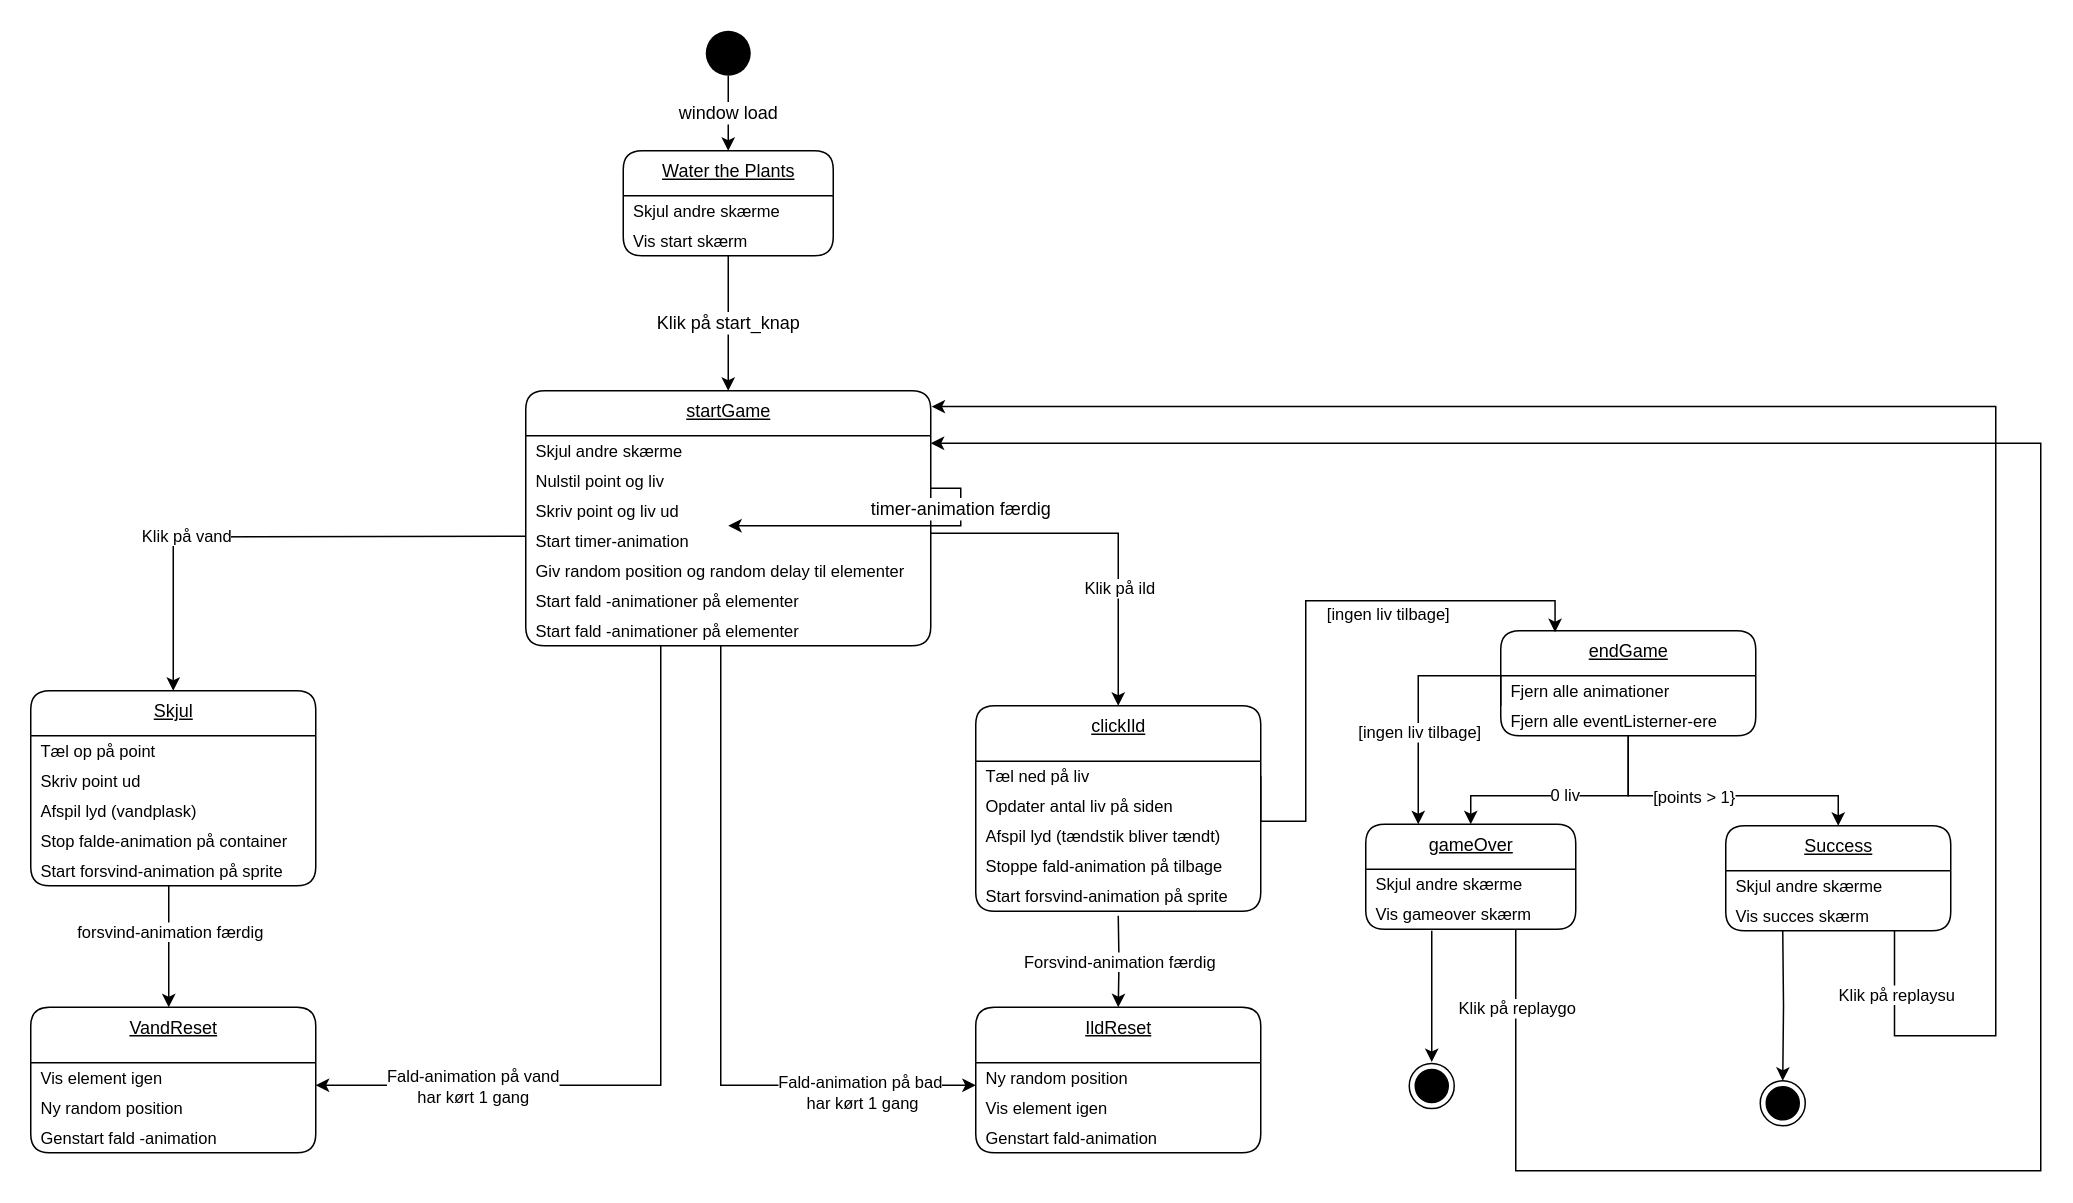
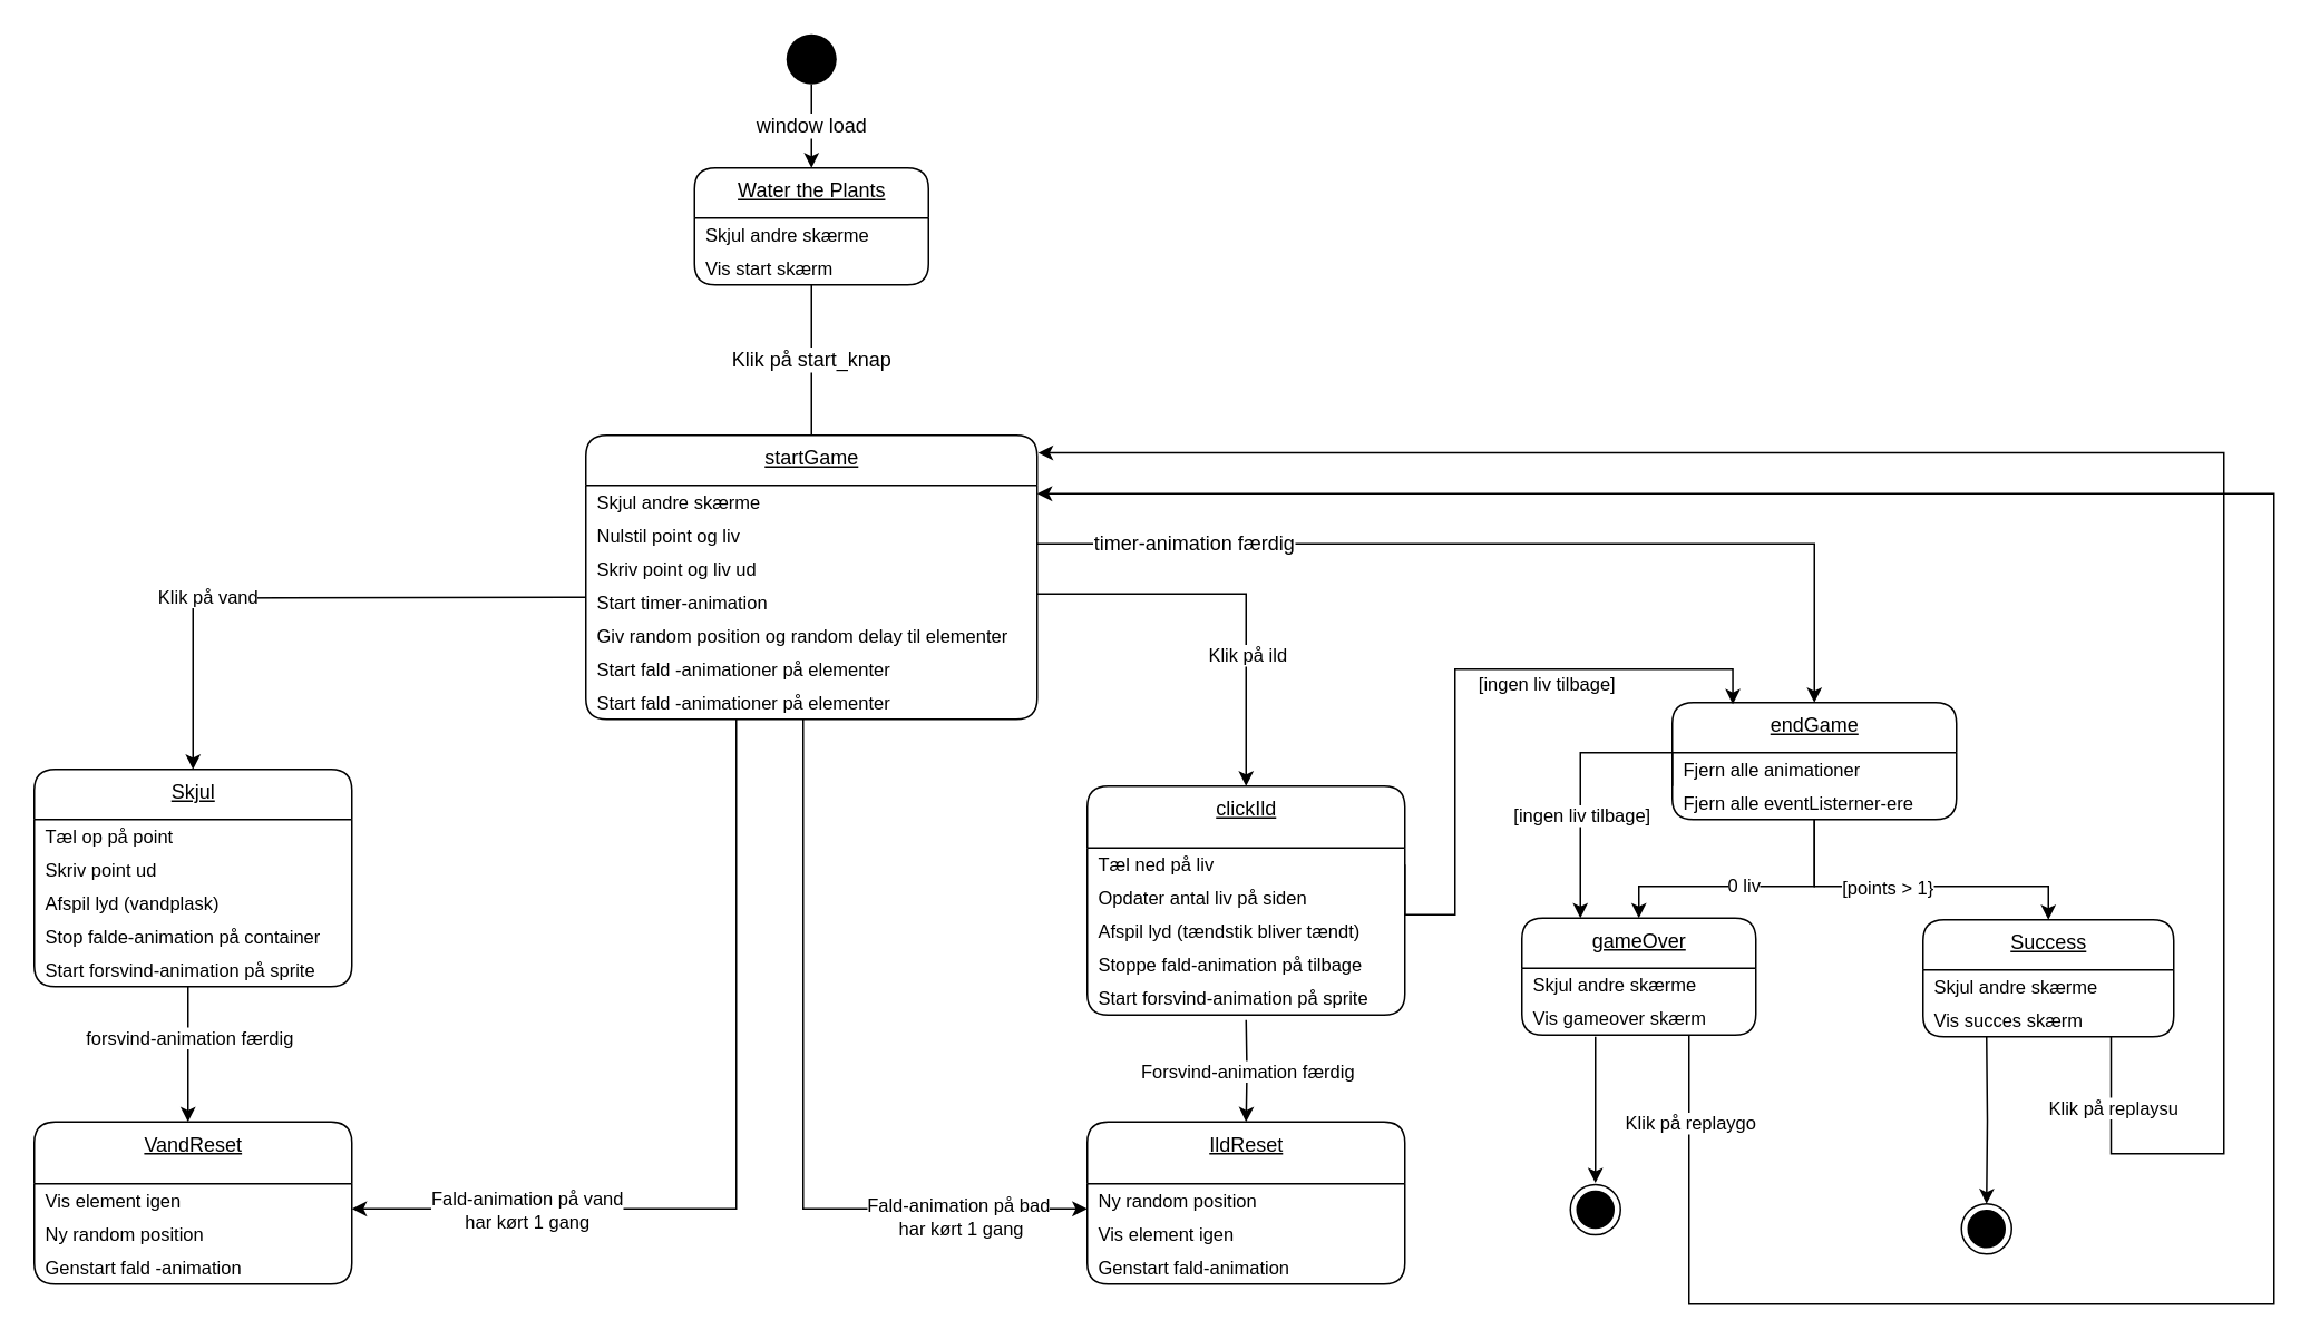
- <mxCell id="12" value="&lt;span style=&quot;font-size: 12px&quot;&gt;Klik på start_knap&lt;/span&gt;" style="edgeStyle=orthogonalEdgeStyle;rounded=0;orthogonalLoop=1;jettySize=auto;html=1;exitX=0.5;exitY=1;exitDx=0;exitDy=0;entryX=0.5;entryY=0;entryDx=0;entryDy=0;" parent="1" source="21" target="4" edge="1"><mxGeometry relative="1" as="geometry"><mxPoint x="270" y="177" as="sourcePoint" /></mxGeometry></mxCell>
+ <mxCell id="12" value="&lt;span style=&quot;font-size: 12px&quot;&gt;Klik på start_knap&lt;/span&gt;" style="edgeStyle=orthogonalEdgeStyle;rounded=0;orthogonalLoop=1;jettySize=auto;html=1;exitX=0.5;exitY=1;exitDx=0;exitDy=0;entryX=0.5;entryY=0;entryDx=0;entryDy=0;endArrow=none;" parent="1" source="21" target="4" edge="1"><mxGeometry relative="1" as="geometry"><mxPoint x="270" y="177" as="sourcePoint" /></mxGeometry></mxCell>
- <mxCell id="40" value="&lt;span style=&quot;font-size: 12px&quot;&gt;timer-animation færdig&lt;/span&gt;" style="edgeStyle=orthogonalEdgeStyle;rounded=0;orthogonalLoop=1;jettySize=auto;html=1;exitX=1;exitY=0.75;exitDx=0;exitDy=0;" parent="1" source="6" target="7" edge="1"><mxGeometry x="-0.665" relative="1" as="geometry"><mxPoint x="750" y="140" as="sourcePoint" /><mxPoint x="775" y="107" as="targetPoint" /><mxPoint as="offset" /></mxGeometry></mxCell>
+ <mxCell id="40" value="&lt;span style=&quot;font-size: 12px&quot;&gt;timer-animation færdig&lt;/span&gt;" style="edgeStyle=orthogonalEdgeStyle;rounded=0;orthogonalLoop=1;jettySize=auto;html=1;entryX=0.5;entryY=0;entryDx=0;entryDy=0;exitX=1;exitY=0.75;exitDx=0;exitDy=0;" parent="1" source="6" target="41" edge="1"><mxGeometry x="-0.665" relative="1" as="geometry"><mxPoint x="750" y="140" as="sourcePoint" /><mxPoint x="775" y="107" as="targetPoint" /><mxPoint as="offset" /></mxGeometry></mxCell>
